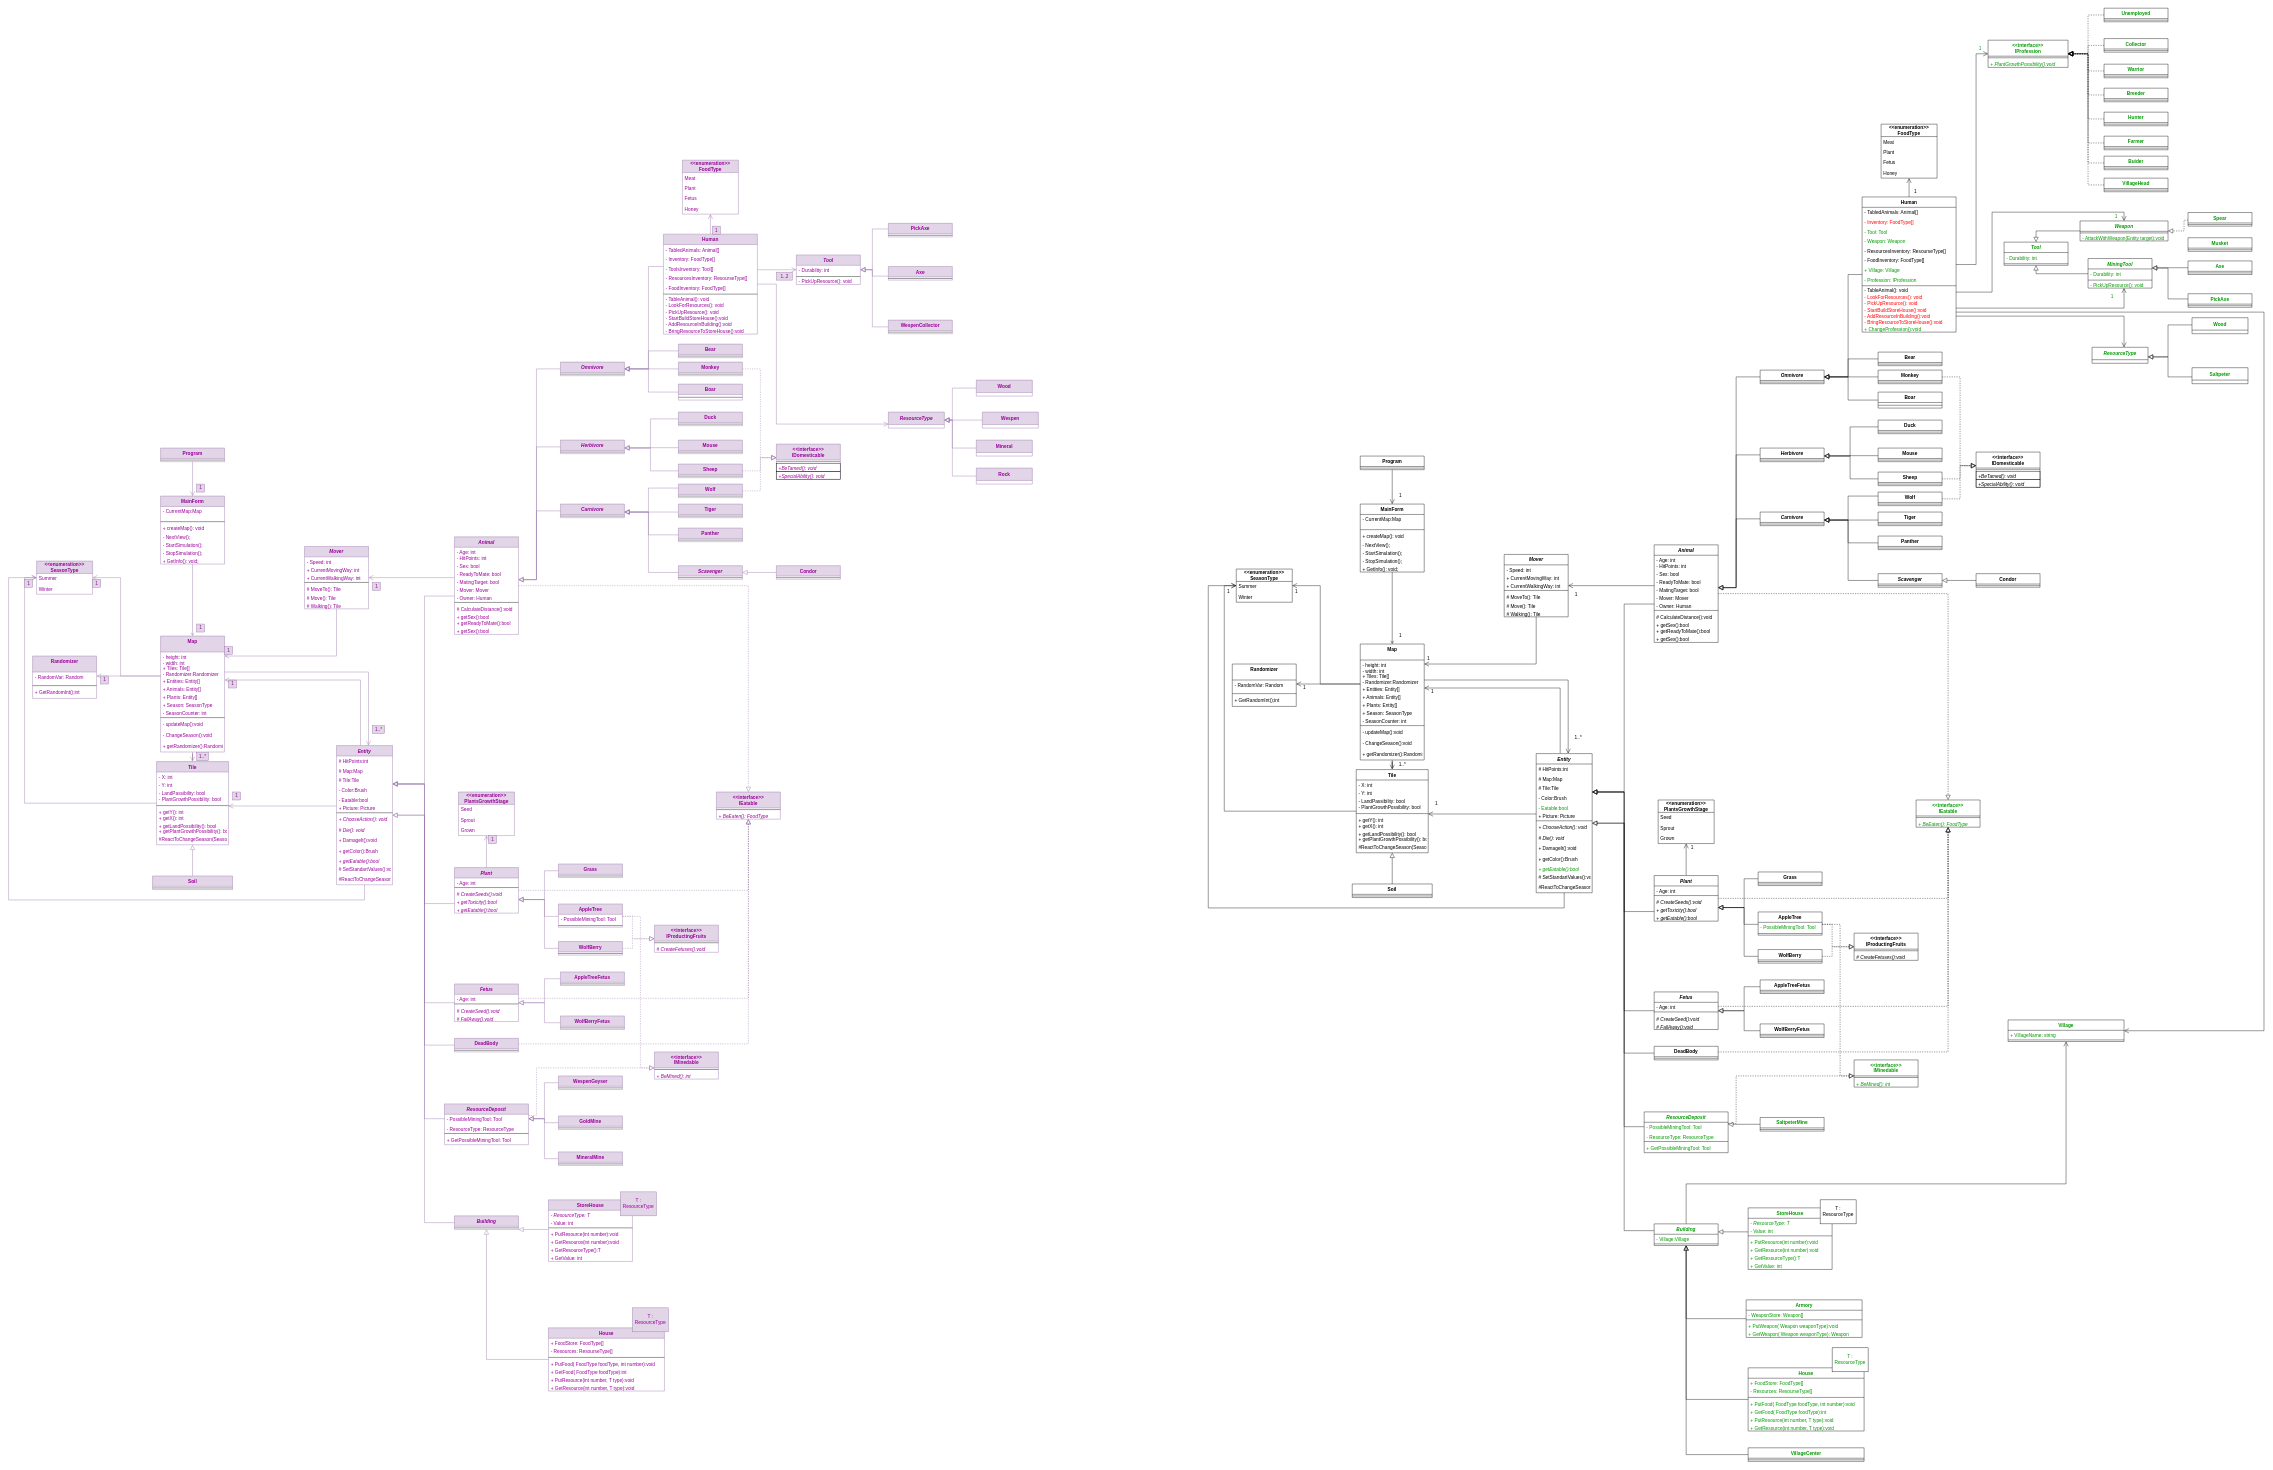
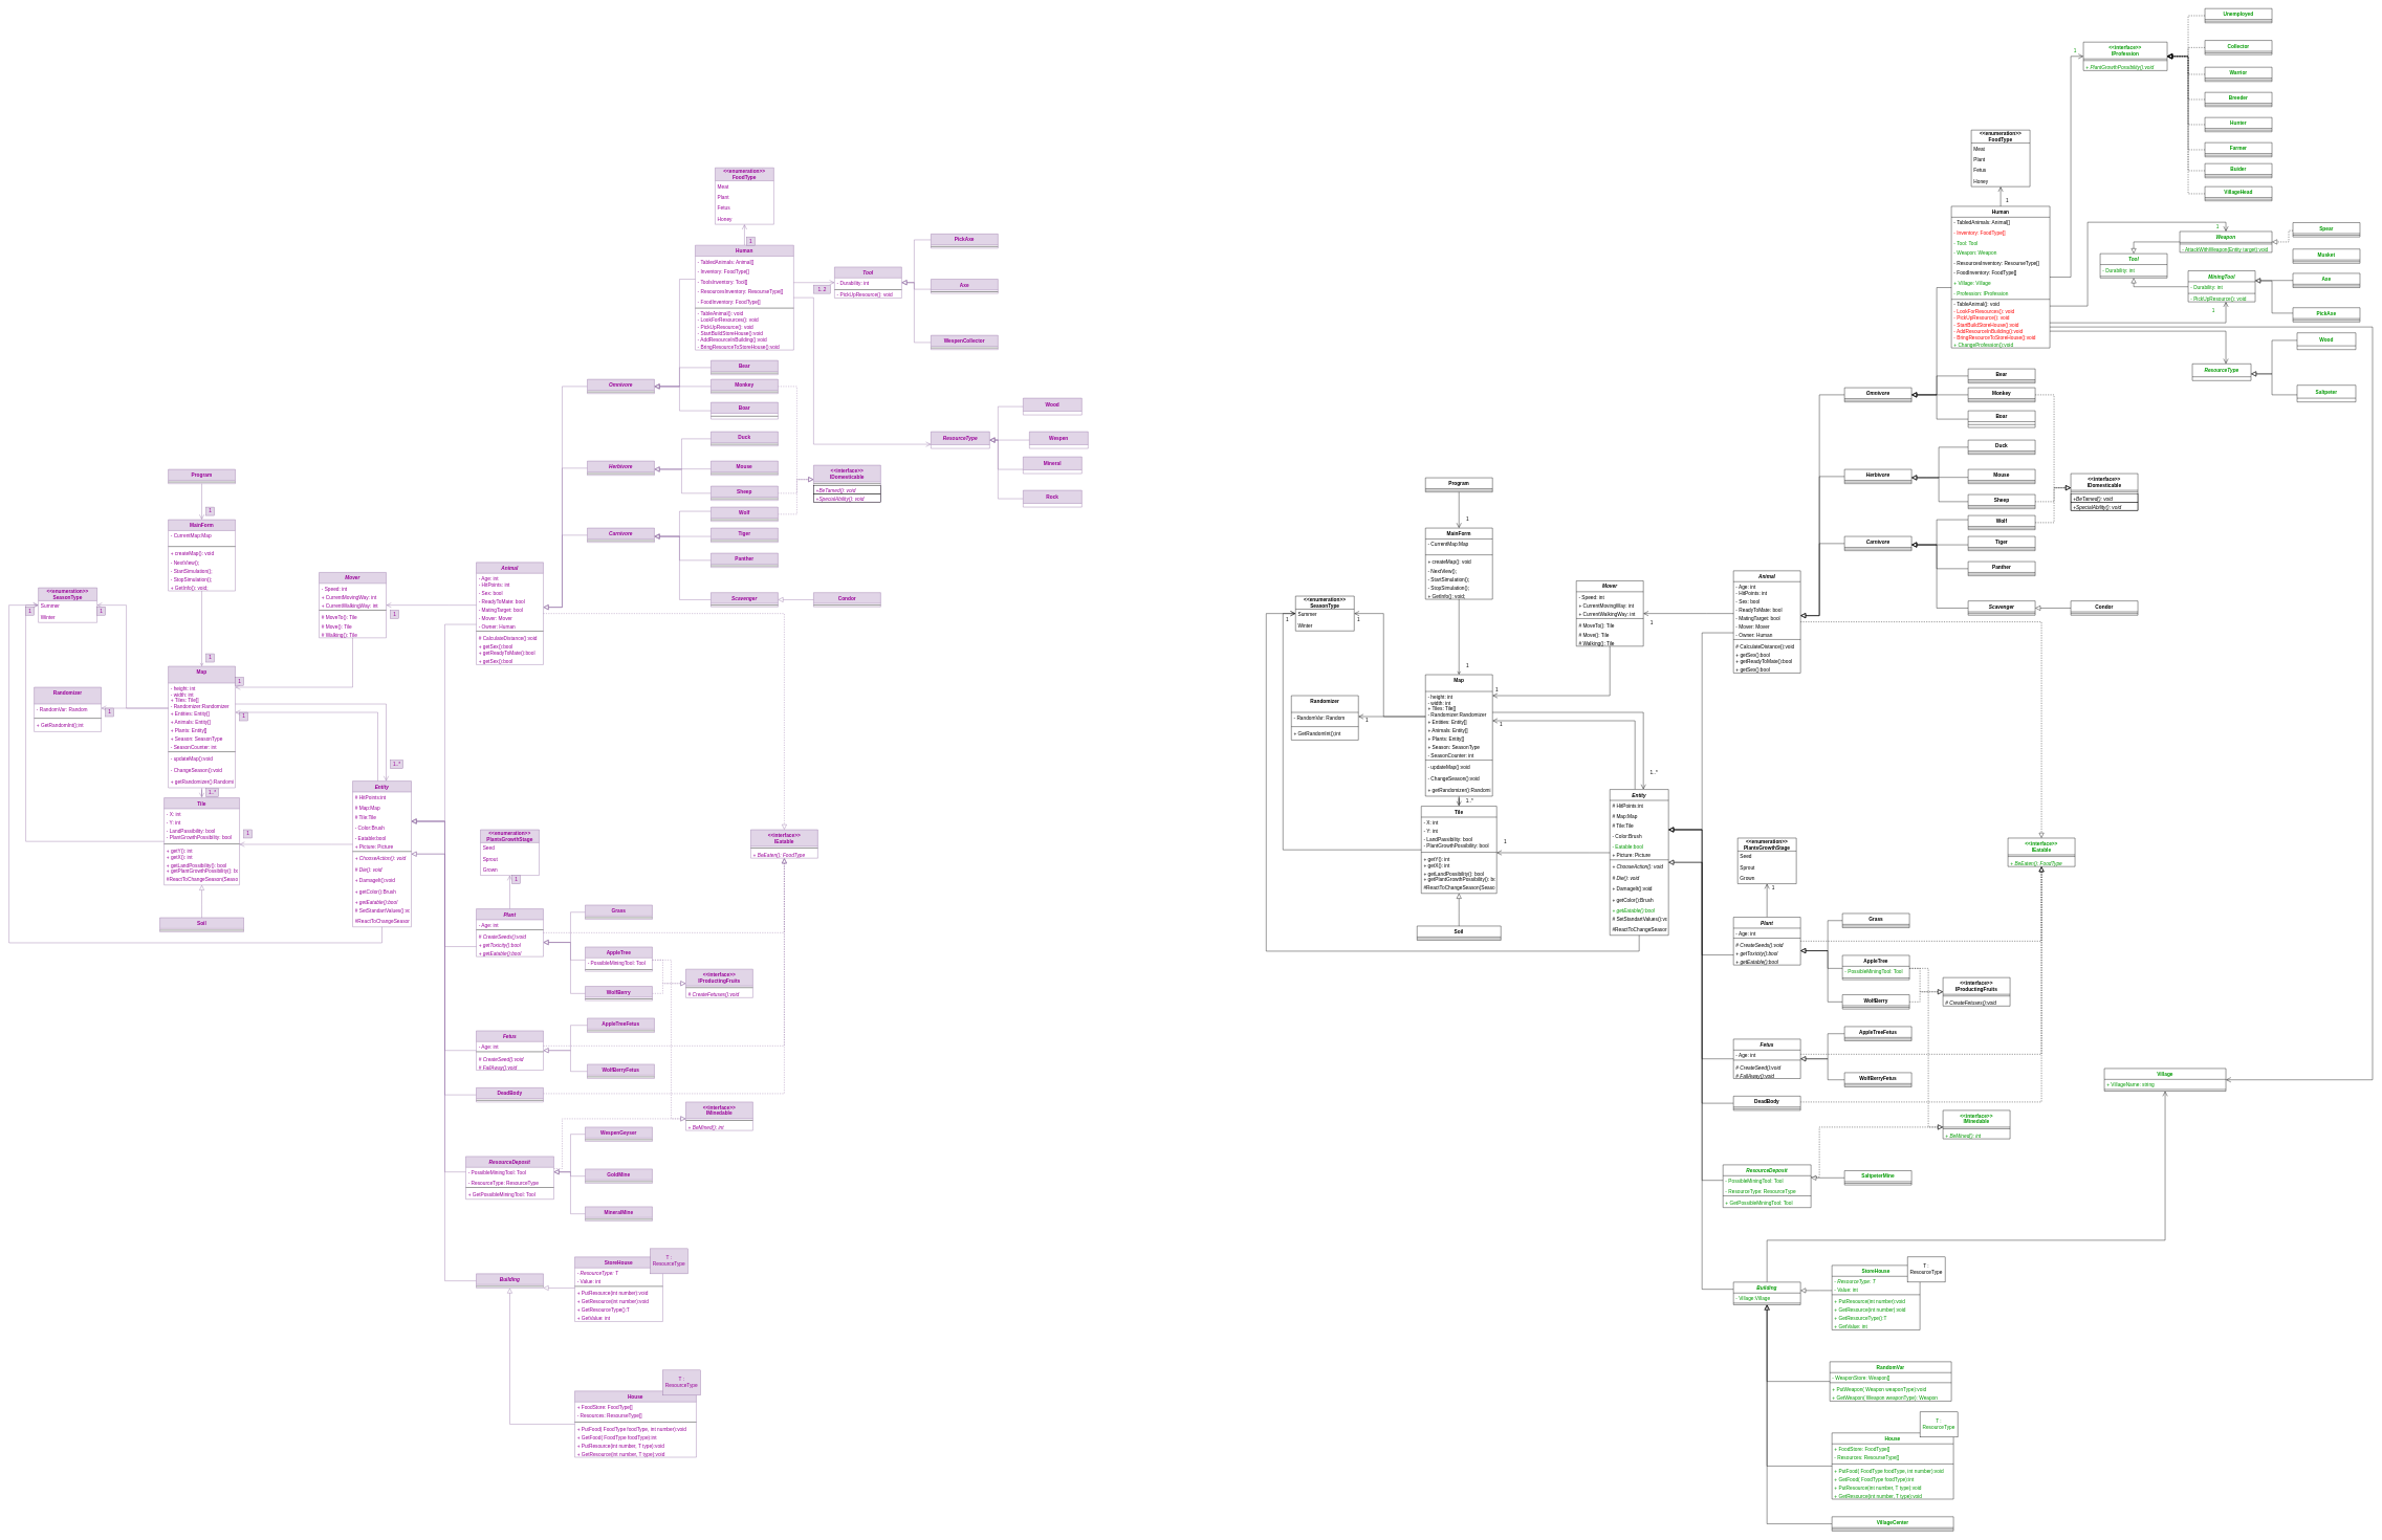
- <mxCell id="548" value="Mineral" style="swimlane;fontStyle=1;childLayout=stackLayout;horizontal=1;startSize=31;horizontalStack=0;resizeParent=1;resizeParentMax=0;resizeLast=0;collapsible=1;marginBottom=0;labelBackgroundColor=none;fillColor=#e1d5e7;strokeColor=#9673a6;fontColor=#990099;" parent="1" vertex="1"><mxGeometry x="2440" y="1100" width="140" height="40" as="geometry" /></mxCell>
+ <mxCell id="548" value="Mineral" style="swimlane;fontStyle=1;childLayout=stackLayout;horizontal=1;startSize=31;horizontalStack=0;resizeParent=1;resizeParentMax=0;resizeLast=0;collapsible=1;marginBottom=0;labelBackgroundColor=none;fillColor=#e1d5e7;strokeColor=#9673a6;fontColor=#990099;" parent="1" vertex="1"><mxGeometry x="2440" y="1090" width="140" height="40" as="geometry" /></mxCell>
- <mxCell id="259" value="Armory" style="swimlane;fontStyle=1;align=center;verticalAlign=top;childLayout=stackLayout;horizontal=1;startSize=26;horizontalStack=0;resizeParent=1;resizeParentMax=0;resizeLast=0;collapsible=1;marginBottom=0;labelBackgroundColor=none;fontColor=#009900;" parent="1" vertex="1"><mxGeometry x="4365" y="3250" width="290" height="94" as="geometry"><mxRectangle x="1395" y="1940" width="60" height="26" as="alternateBounds" /></mxGeometry></mxCell>
+ <mxCell id="259" value="RandomVar" style="swimlane;fontStyle=1;align=center;verticalAlign=top;childLayout=stackLayout;horizontal=1;startSize=26;horizontalStack=0;resizeParent=1;resizeParentMax=0;resizeLast=0;collapsible=1;marginBottom=0;labelBackgroundColor=none;fontColor=#009900;" parent="1" vertex="1"><mxGeometry x="4365" y="3250" width="290" height="94" as="geometry"><mxRectangle x="1395" y="1940" width="60" height="26" as="alternateBounds" /></mxGeometry></mxCell>
